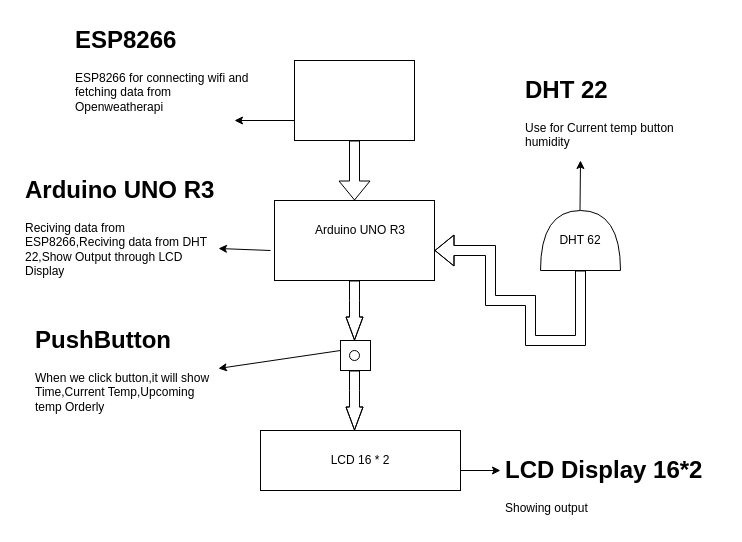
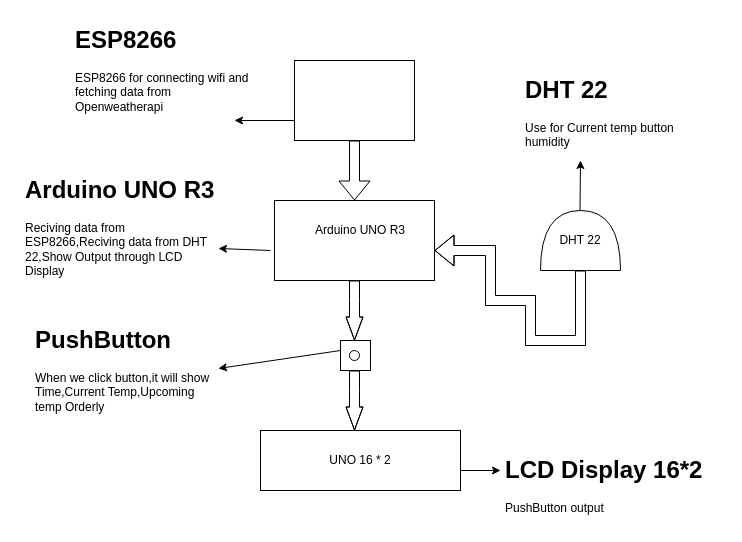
- <mxCell id="8" value="DHT 62" style="shape=or;whiteSpace=wrap;html=1;direction=north;" vertex="1" parent="1"><mxGeometry x="540" y="210" width="80" height="60" as="geometry" /></mxCell>
+ <mxCell id="8" value="DHT 22" style="shape=or;whiteSpace=wrap;html=1;direction=north;" vertex="1" parent="1"><mxGeometry x="540" y="210" width="80" height="60" as="geometry" /></mxCell>
- <mxCell id="20" value="&lt;h1&gt;LCD Display 16*2&lt;/h1&gt;&lt;div&gt;Showing output&lt;/div&gt;" style="text;html=1;strokeColor=none;fillColor=none;spacing=5;spacingTop=-20;whiteSpace=wrap;overflow=hidden;rounded=0;" vertex="1" parent="1"><mxGeometry x="500" y="450" width="220" height="70" as="geometry" /></mxCell>
+ <mxCell id="20" value="&lt;h1&gt;LCD Display 16*2&lt;/h1&gt;&lt;div&gt;PushButton output&lt;/div&gt;" style="text;html=1;strokeColor=none;fillColor=none;spacing=5;spacingTop=-20;whiteSpace=wrap;overflow=hidden;rounded=0;" vertex="1" parent="1"><mxGeometry x="500" y="450" width="220" height="70" as="geometry" /></mxCell>
- <mxCell id="7" value="LCD 16 * 2" style="text;html=1;strokeColor=none;fillColor=none;align=center;verticalAlign=middle;whiteSpace=wrap;rounded=0;" vertex="1" parent="5"><mxGeometry x="40" y="-15" width="120" height="30" as="geometry" /></mxCell>
+ <mxCell id="7" value="UNO 16 * 2" style="text;html=1;strokeColor=none;fillColor=none;align=center;verticalAlign=middle;whiteSpace=wrap;rounded=0;" vertex="1" parent="5"><mxGeometry x="40" y="-15" width="120" height="30" as="geometry" /></mxCell>
